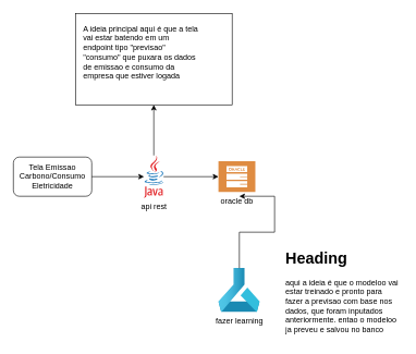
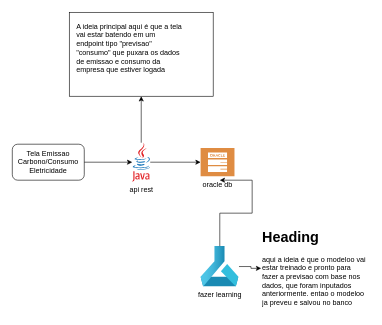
+ <mxCell id="10" style="edgeStyle=orthogonalEdgeStyle;rounded=0;orthogonalLoop=1;jettySize=auto;html=1;entryX=0;entryY=0.5;entryDx=0;entryDy=0;" edge="1" parent="1" source="11" target="13"><mxGeometry relative="1" as="geometry" /></mxCell>
